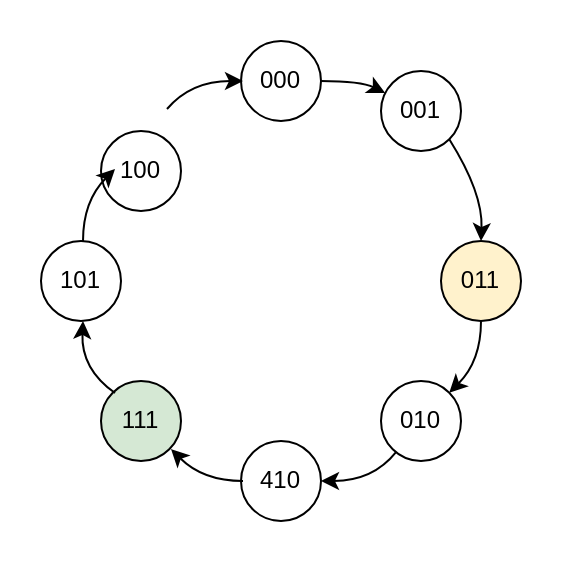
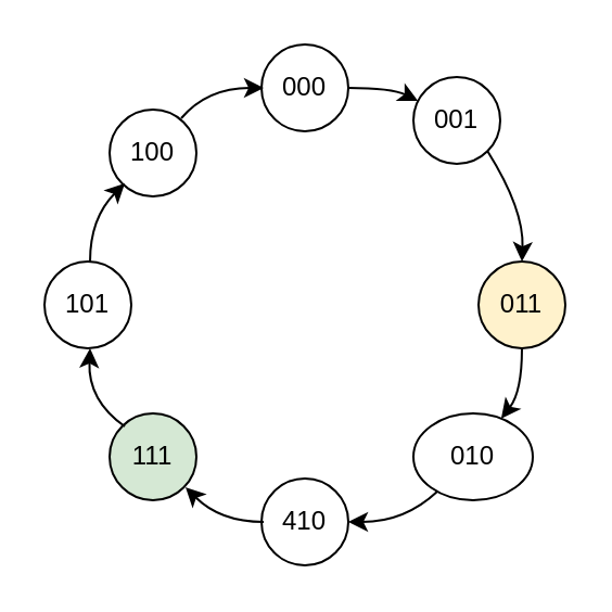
- <mxCell id="9" value="100" style="ellipse;whiteSpace=wrap;html=1;aspect=fixed;" vertex="1" parent="1"><mxGeometry x="50" y="65" width="40" height="40" as="geometry" /></mxCell>
+ <mxCell id="9" value="100" style="ellipse;whiteSpace=wrap;html=1;aspect=fixed;" vertex="1" parent="1"><mxGeometry x="50" y="50" width="40" height="40" as="geometry" /></mxCell>
- <mxCell id="7" value="010" style="ellipse;whiteSpace=wrap;html=1;aspect=fixed;" vertex="1" parent="1"><mxGeometry x="190" y="190" width="40" height="40" as="geometry" /></mxCell>
+ <mxCell id="7" value="010" style="ellipse;whiteSpace=wrap;html=1;aspect=fixed;" vertex="1" parent="1"><mxGeometry x="190" y="190" width="55" height="40" as="geometry" /></mxCell>
